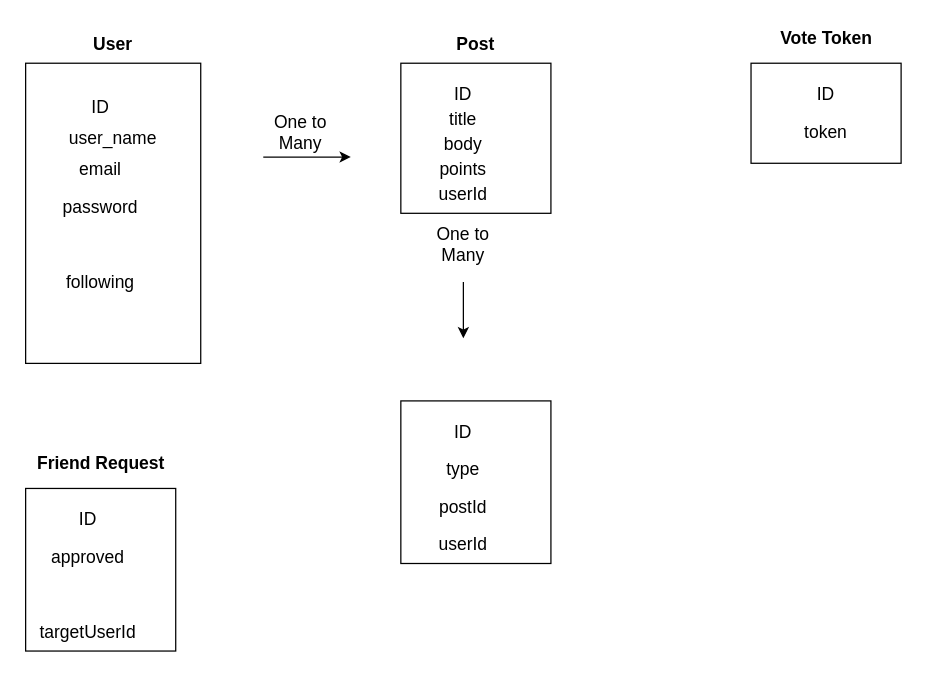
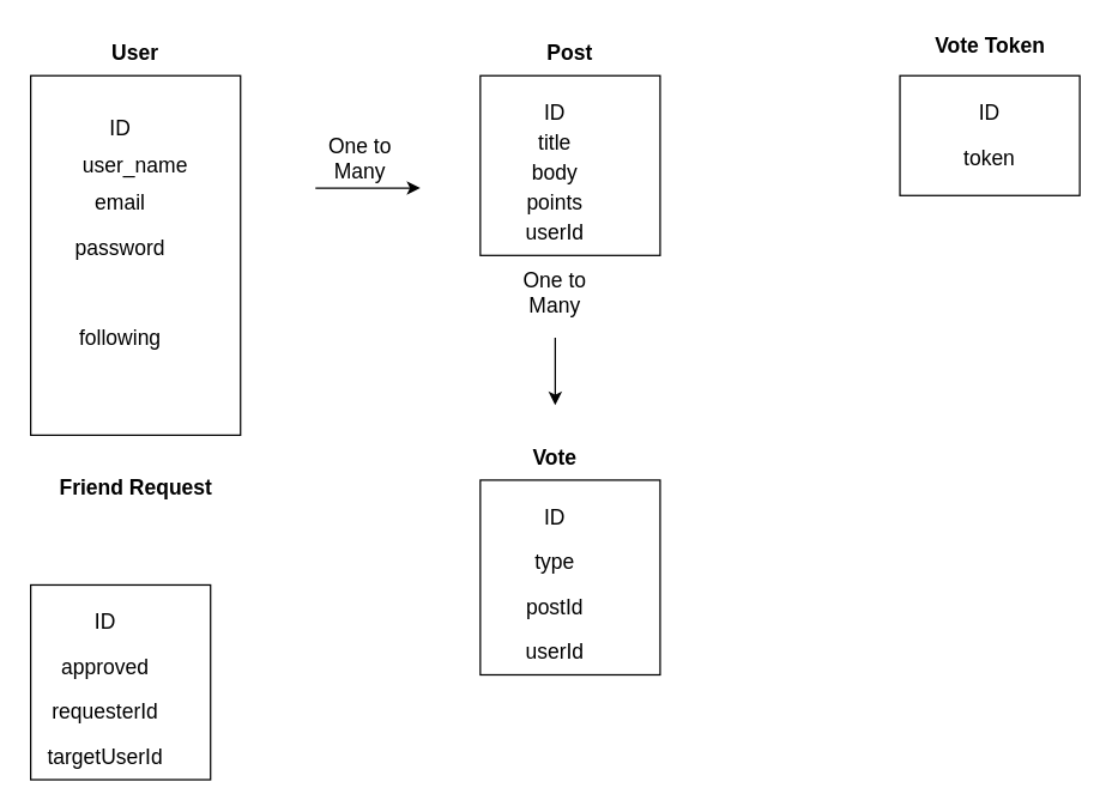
+ <mxCell id="18" value="&lt;b&gt;Vote&lt;/b&gt;" style="text;html=1;strokeColor=none;fillColor=none;align=center;verticalAlign=middle;whiteSpace=wrap;rounded=0;fontSize=14;" vertex="1" parent="1"><mxGeometry x="340" y="290" width="60" height="30" as="geometry" /></mxCell>
- <mxCell id="31" value="&lt;b&gt;Friend Request&lt;/b&gt;" style="text;html=1;align=center;verticalAlign=middle;resizable=0;points=[];autosize=1;strokeColor=none;fillColor=none;fontSize=14;" vertex="1" parent="1"><mxGeometry x="20" y="360" width="120" height="20" as="geometry" /></mxCell>
+ <mxCell id="31" value="&lt;b&gt;Friend Request&lt;/b&gt;" style="text;html=1;align=center;verticalAlign=middle;resizable=0;points=[];autosize=1;strokeColor=none;fillColor=none;fontSize=14;" vertex="1" parent="1"><mxGeometry x="30" y="315" width="120" height="20" as="geometry" /></mxCell>
+ <mxCell id="29" value="requesterId" style="text;html=1;strokeColor=none;fillColor=none;align=center;verticalAlign=middle;whiteSpace=wrap;rounded=0;fontSize=14;" vertex="1" parent="1"><mxGeometry x="40" y="460" width="60" height="30" as="geometry" /></mxCell>
